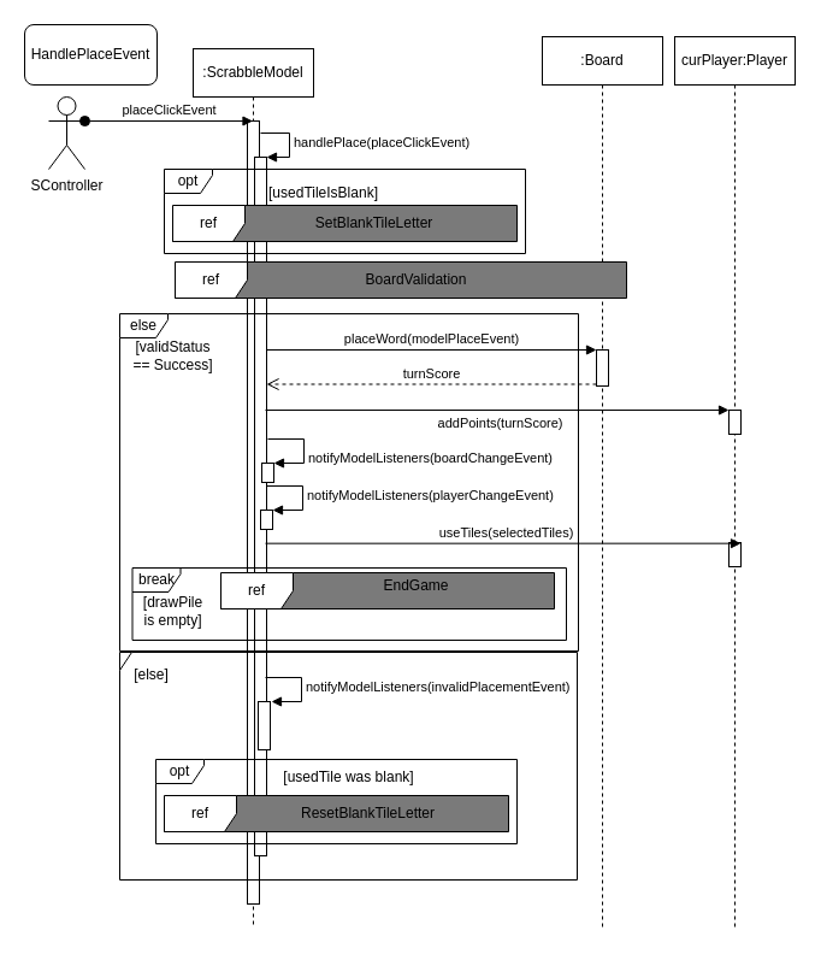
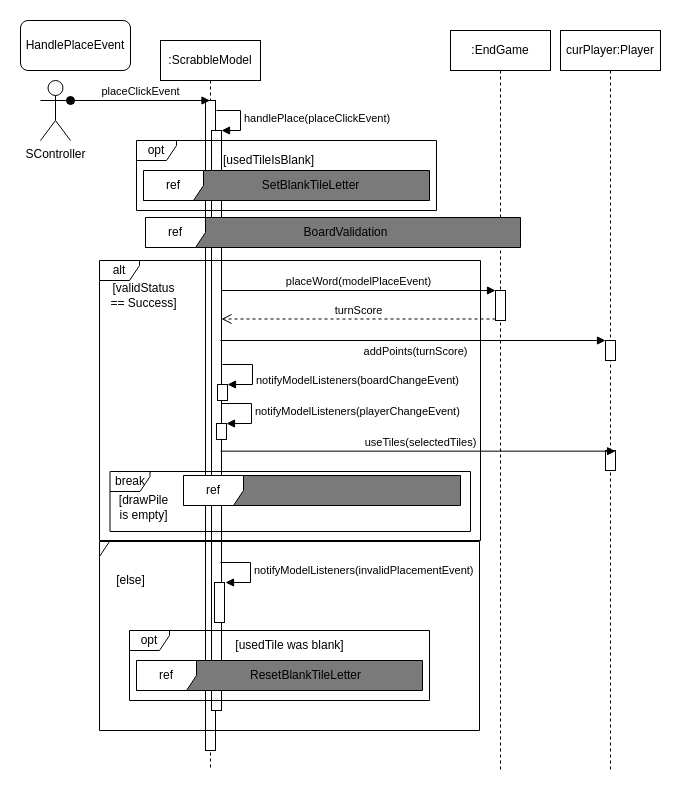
- <mxCell id="25" value=":Board" style="shape=umlLifeline;perimeter=lifelinePerimeter;whiteSpace=wrap;html=1;container=1;collapsible=0;recursiveResize=0;outlineConnect=0;" parent="1" vertex="1"><mxGeometry x="450" y="30" width="100" height="740" as="geometry" /></mxCell>
+ <mxCell id="25" value=":EndGame" style="shape=umlLifeline;perimeter=lifelinePerimeter;whiteSpace=wrap;html=1;container=1;collapsible=0;recursiveResize=0;outlineConnect=0;" parent="1" vertex="1"><mxGeometry x="450" y="30" width="100" height="740" as="geometry" /></mxCell>
- <mxCell id="15" value="else" style="shape=umlFrame;whiteSpace=wrap;html=1;width=40;height=20;" parent="1" vertex="1"><mxGeometry x="99" y="260" width="381" height="280" as="geometry" /></mxCell>
+ <mxCell id="15" value="alt" style="shape=umlFrame;whiteSpace=wrap;html=1;width=40;height=20;" parent="1" vertex="1"><mxGeometry x="99" y="260" width="381" height="280" as="geometry" /></mxCell>
- <mxCell id="38" value="EndGame" style="text;html=1;align=center;verticalAlign=middle;resizable=0;points=[];autosize=1;strokeColor=none;fillColor=none;fontColor=default;" vertex="1" parent="1"><mxGeometry x="310" y="476" width="70" height="20" as="geometry" /></mxCell>
- <mxCell id="20" value="[else]" style="text;html=1;align=center;verticalAlign=middle;resizable=0;points=[];autosize=1;strokeColor=none;fillColor=none;fontColor=default;" parent="1" vertex="1"><mxGeometry x="105" y="550" width="40" height="20" as="geometry" /></mxCell>
+ <mxCell id="20" value="[else]" style="text;html=1;align=center;verticalAlign=middle;resizable=0;points=[];autosize=1;strokeColor=none;fillColor=none;fontColor=default;" parent="1" vertex="1"><mxGeometry x="110" y="570" width="40" height="20" as="geometry" /></mxCell>
